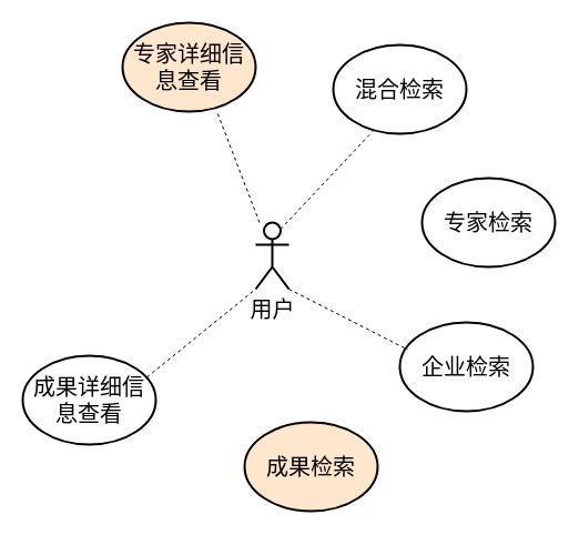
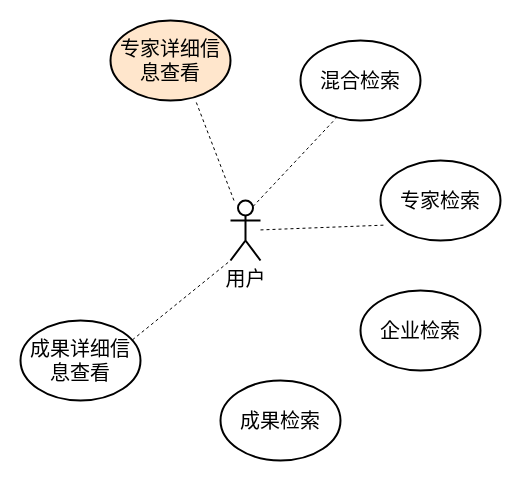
+ <mxCell id="10" value="" style="endArrow=none;dashed=1;html=1;rounded=0;entryX=0.033;entryY=0.808;entryDx=0;entryDy=0;entryPerimeter=0;" edge="1" parent="1" source="2" target="4"><mxGeometry width="50" height="50" relative="1" as="geometry"><mxPoint x="320" y="310" as="sourcePoint" /><mxPoint x="370" y="260" as="targetPoint" /></mxGeometry></mxCell>
- <mxCell id="11" value="" style="endArrow=none;dashed=1;html=1;rounded=0;entryX=0.061;entryY=0.308;entryDx=0;entryDy=0;entryPerimeter=0;exitX=1;exitY=1;exitDx=0;exitDy=0;exitPerimeter=0;" edge="1" parent="1" source="2" target="5"><mxGeometry width="50" height="50" relative="1" as="geometry"><mxPoint x="280" y="360" as="sourcePoint" /><mxPoint x="330" y="310" as="targetPoint" /></mxGeometry></mxCell>
- <mxCell id="6" value="成果检索" style="ellipse;whiteSpace=wrap;html=1;fontSize=20;strokeWidth=2;fillColor=#ffe6cc;" vertex="1" parent="1"><mxGeometry x="220" y="380" width="120" height="80" as="geometry" /></mxCell>
+ <mxCell id="6" value="成果检索" style="ellipse;whiteSpace=wrap;html=1;fontSize=20;strokeWidth=2;" vertex="1" parent="1"><mxGeometry x="220" y="380" width="120" height="80" as="geometry" /></mxCell>
